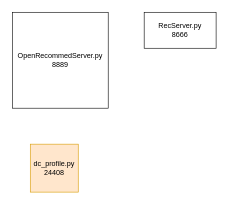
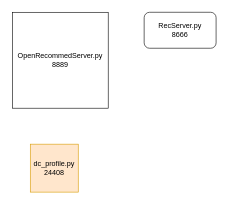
- <mxCell id="4" value="RecServer.py&lt;br&gt;8666" style="rounded=0;whiteSpace=wrap;html=1;" vertex="1" parent="1"><mxGeometry x="240" y="20" width="120" height="60" as="geometry" /></mxCell>
+ <mxCell id="4" value="RecServer.py&lt;br&gt;8666" style="whiteSpace=wrap;html=1;rounded=1;" vertex="1" parent="1"><mxGeometry x="240" y="20" width="120" height="60" as="geometry" /></mxCell>
